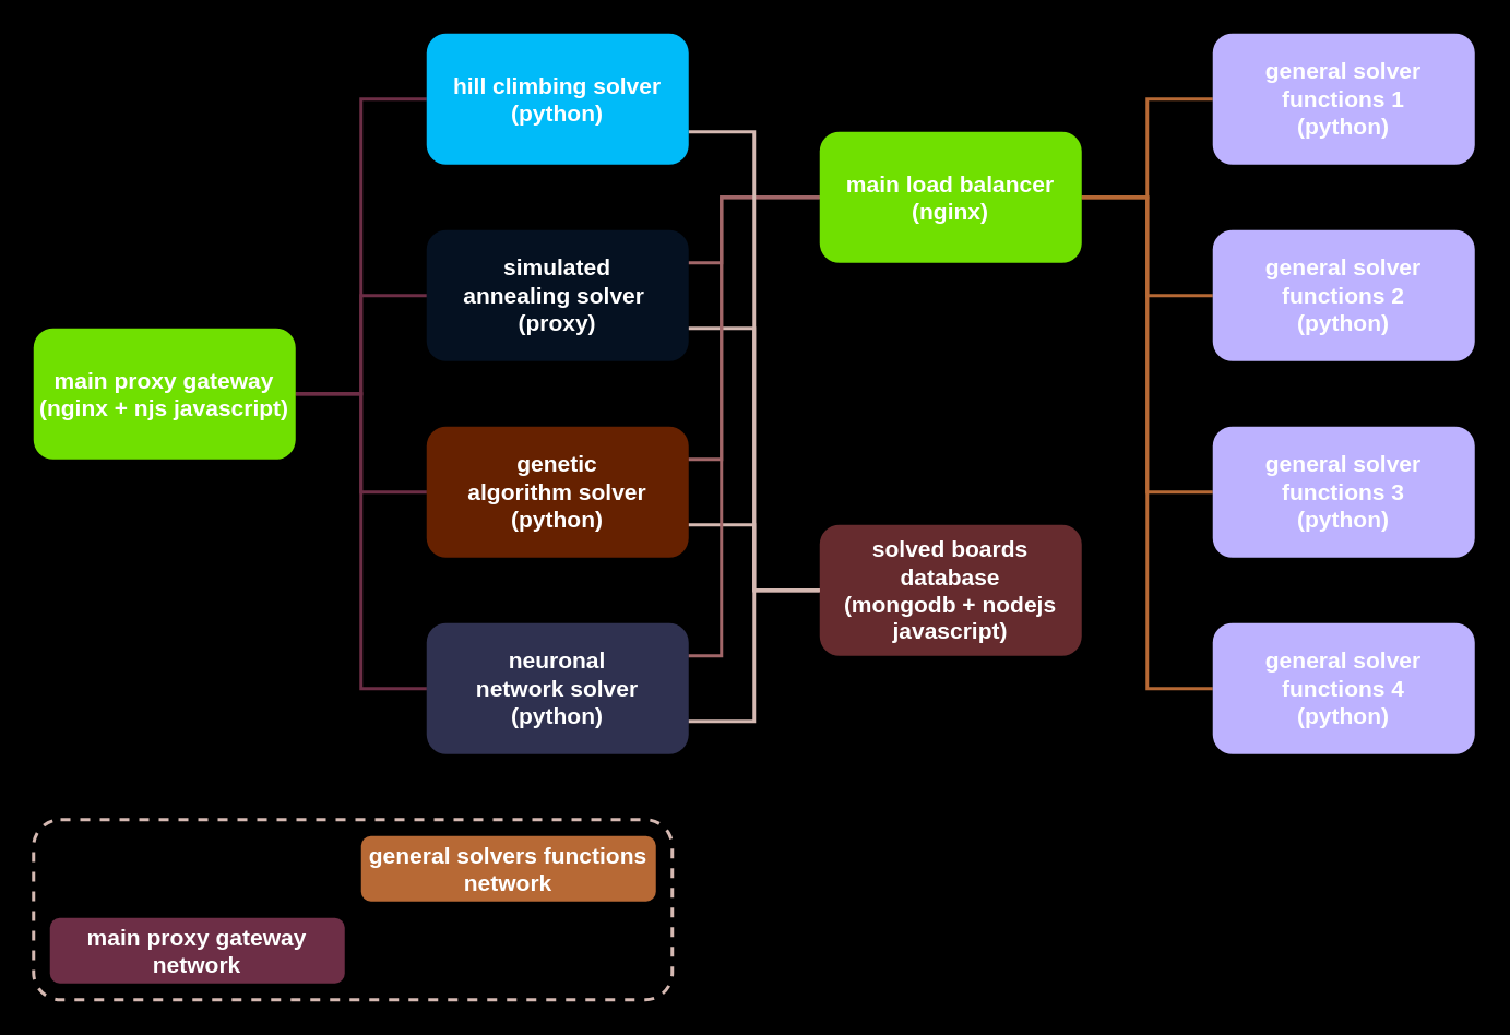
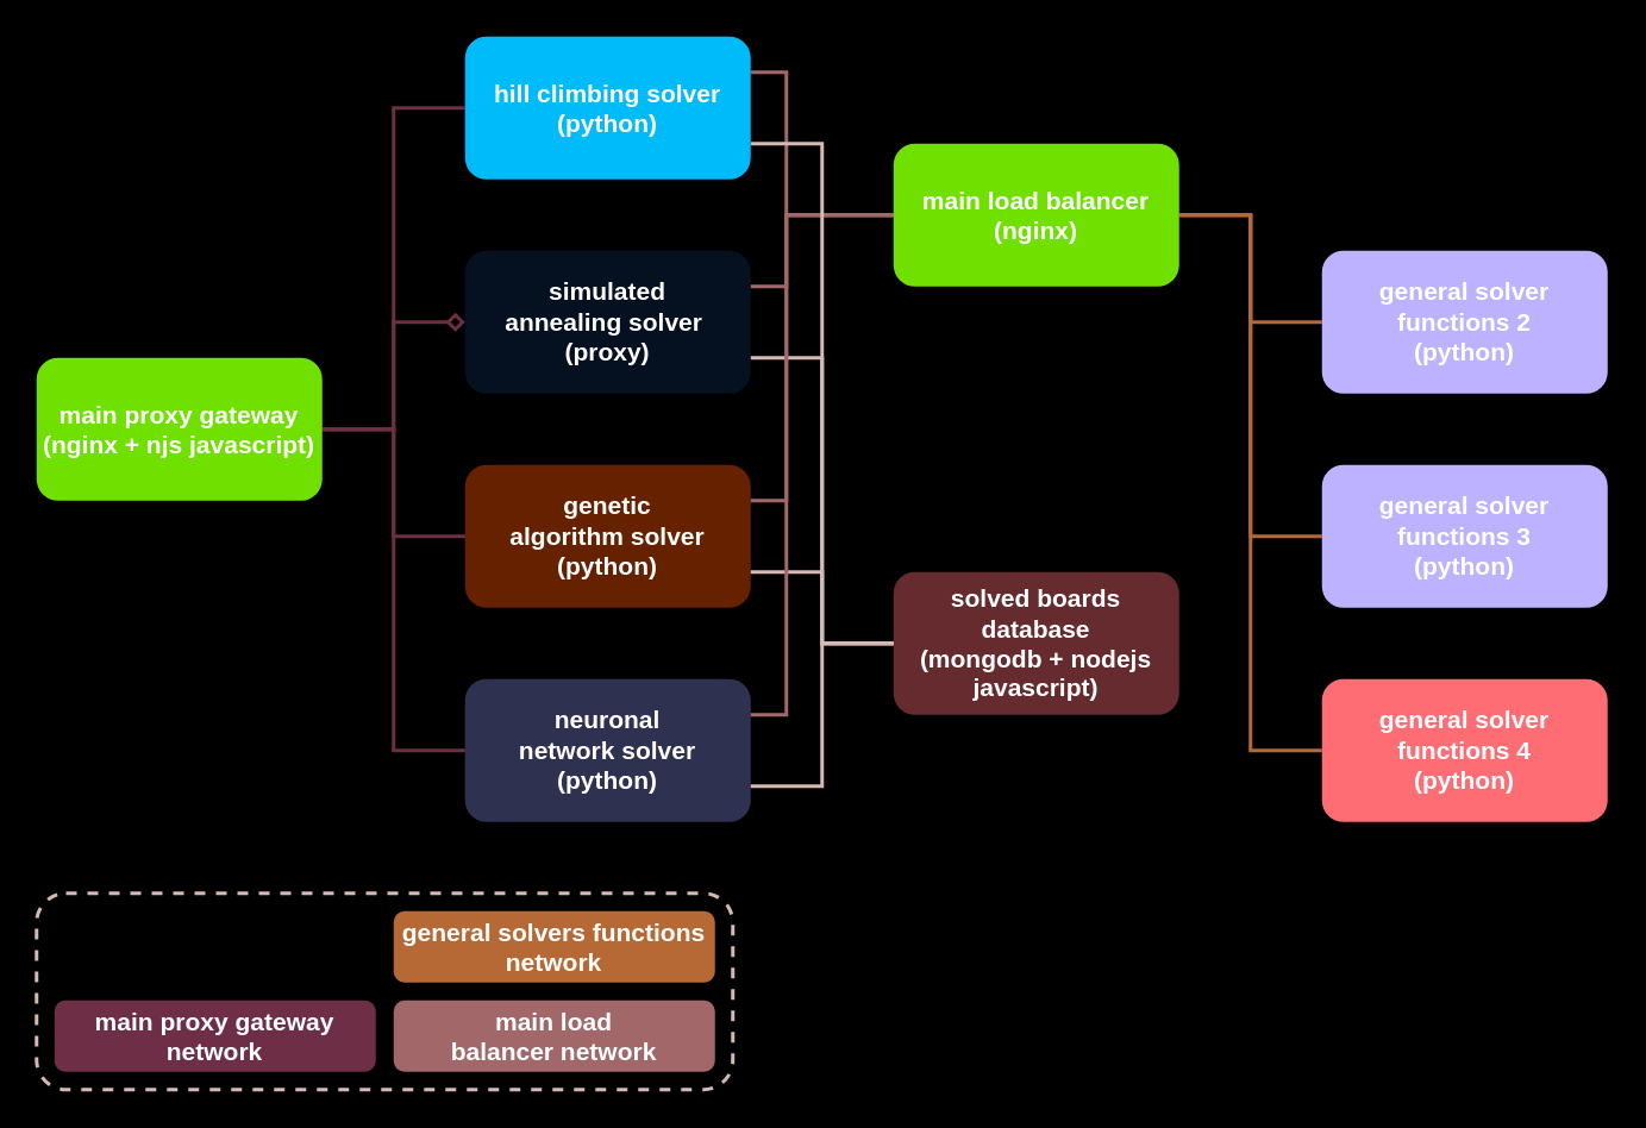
- <mxCell id="25" value="&lt;b style=&quot;font-size: 14px&quot;&gt;&lt;font color=&quot;#ffffff&quot; style=&quot;font-size: 14px&quot;&gt;general solver functions 1&lt;br&gt;(python)&lt;/font&gt;&lt;/b&gt;" style="rounded=1;whiteSpace=wrap;html=1;strokeWidth=2;strokeColor=none;fillColor=#bdb2ff;" parent="1" vertex="1"><mxGeometry x="740" y="20" width="160" height="80" as="geometry" /></mxCell>
+ <mxCell id="16" style="edgeStyle=orthogonalEdgeStyle;rounded=0;orthogonalLoop=1;jettySize=auto;html=1;exitX=1;exitY=0.25;exitDx=0;exitDy=0;entryX=0;entryY=0.5;entryDx=0;entryDy=0;endArrow=none;endFill=0;strokeWidth=2;strokeColor=#a26769;" parent="1" source="18" target="23" edge="1"><mxGeometry relative="1" as="geometry"><Array as="points"><mxPoint x="440" y="40" /><mxPoint x="440" y="120" /></Array></mxGeometry></mxCell>
- <mxCell id="19" style="edgeStyle=orthogonalEdgeStyle;rounded=0;orthogonalLoop=1;jettySize=auto;html=1;exitX=1;exitY=0.5;exitDx=0;exitDy=0;entryX=0;entryY=0.5;entryDx=0;entryDy=0;endArrow=none;endFill=0;strokeWidth=2;strokeColor=#b76935;" parent="1" source="23" target="25" edge="1"><mxGeometry relative="1" as="geometry" /></mxCell>
- <mxCell id="2" style="edgeStyle=orthogonalEdgeStyle;rounded=0;orthogonalLoop=1;jettySize=auto;html=1;exitX=1;exitY=0.5;exitDx=0;exitDy=0;entryX=0;entryY=0.5;entryDx=0;entryDy=0;endArrow=none;endFill=0;strokeWidth=2;strokeColor=#6d2e46;" parent="1" source="6" target="9" edge="1"><mxGeometry relative="1" as="geometry" /></mxCell>
+ <mxCell id="2" style="edgeStyle=orthogonalEdgeStyle;rounded=0;orthogonalLoop=1;jettySize=auto;html=1;exitX=1;exitY=0.5;exitDx=0;exitDy=0;entryX=0;entryY=0.5;entryDx=0;entryDy=0;endArrow=diamond;endFill=0;strokeWidth=2;strokeColor=#6d2e46;" parent="1" source="6" target="9" edge="1"><mxGeometry relative="1" as="geometry" /></mxCell>
- <mxCell id="28" value="&lt;b style=&quot;font-size: 14px&quot;&gt;&lt;font color=&quot;#ffffff&quot;&gt;general solver functions 4&lt;br&gt;(python)&lt;/font&gt;&lt;/b&gt;" style="rounded=1;whiteSpace=wrap;html=1;strokeWidth=2;strokeColor=none;fillColor=#bdb2ff;" parent="1" vertex="1"><mxGeometry x="740" y="380" width="160" height="80" as="geometry" /></mxCell>
+ <mxCell id="28" value="&lt;b style=&quot;font-size: 14px&quot;&gt;&lt;font color=&quot;#ffffff&quot;&gt;general solver functions 4&lt;br&gt;(python)&lt;/font&gt;&lt;/b&gt;" style="rounded=1;whiteSpace=wrap;html=1;strokeWidth=2;strokeColor=none;fillColor=#fe6d73;" parent="1" vertex="1"><mxGeometry x="740" y="380" width="160" height="80" as="geometry" /></mxCell>
+ <mxCell id="30" value="&lt;font&gt;&lt;span style=&quot;font-size: 14px&quot;&gt;&lt;b&gt;main load balancer&amp;nbsp;network&lt;/b&gt;&lt;/span&gt;&lt;/font&gt;" style="text;html=1;strokeColor=none;align=center;verticalAlign=middle;whiteSpace=wrap;rounded=1;shadow=0;glass=0;sketch=0;fontColor=#FFFFFF;fillColor=#A26769;" parent="1" vertex="1"><mxGeometry x="220" y="560" width="180" height="40" as="geometry" /></mxCell>
